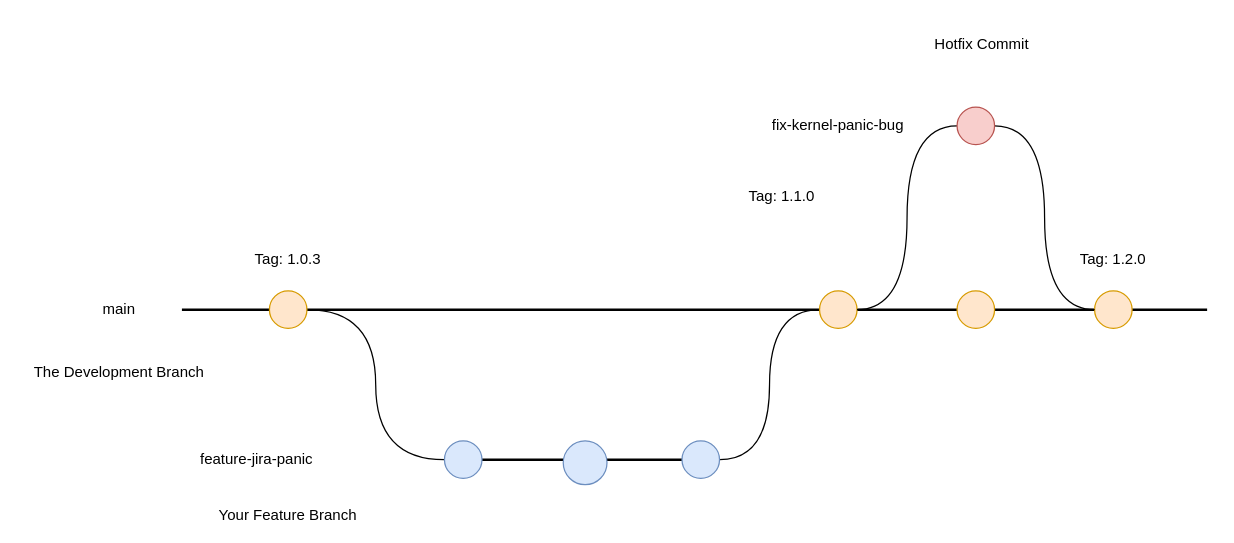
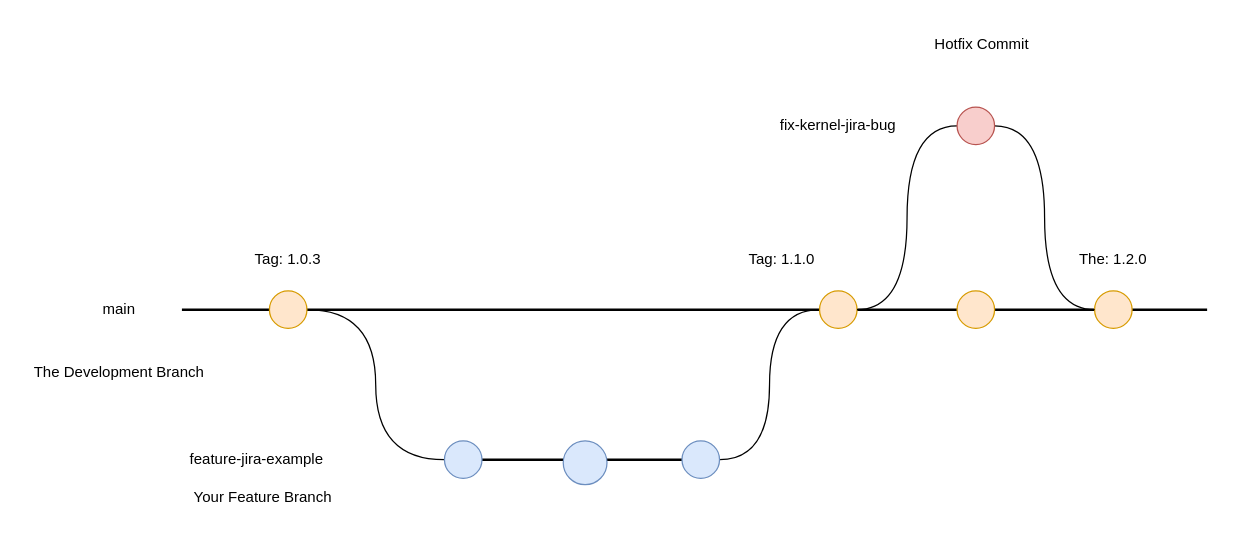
- <mxCell id="23" value="fix-kernel-panic-bug" style="text;html=1;strokeColor=none;fillColor=none;align=center;verticalAlign=middle;whiteSpace=wrap;rounded=0;" vertex="1" parent="1"><mxGeometry x="600" y="85" width="140" height="30" as="geometry" /></mxCell>
+ <mxCell id="23" value="fix-kernel-jira-bug" style="text;html=1;strokeColor=none;fillColor=none;align=center;verticalAlign=middle;whiteSpace=wrap;rounded=0;" vertex="1" parent="1"><mxGeometry x="600" y="85" width="140" height="30" as="geometry" /></mxCell>
- <mxCell id="14" value="Tag: 1.1.0" style="text;html=1;strokeColor=none;fillColor=none;align=center;verticalAlign=middle;whiteSpace=wrap;rounded=0;" vertex="1" parent="1"><mxGeometry x="595" y="142" width="60" height="30" as="geometry" /></mxCell>
+ <mxCell id="14" value="Tag: 1.1.0" style="text;html=1;strokeColor=none;fillColor=none;align=center;verticalAlign=middle;whiteSpace=wrap;rounded=0;" vertex="1" parent="1"><mxGeometry x="595" y="192" width="60" height="30" as="geometry" /></mxCell>
- <mxCell id="19" value="Tag: 1.2.0" style="text;html=1;strokeColor=none;fillColor=none;align=center;verticalAlign=middle;whiteSpace=wrap;rounded=0;" vertex="1" parent="1"><mxGeometry x="860" y="192" width="60" height="30" as="geometry" /></mxCell>
+ <mxCell id="19" value="The: 1.2.0" style="text;html=1;strokeColor=none;fillColor=none;align=center;verticalAlign=middle;whiteSpace=wrap;rounded=0;" vertex="1" parent="1"><mxGeometry x="860" y="192" width="60" height="30" as="geometry" /></mxCell>
- <mxCell id="15" value="feature-jira-panic" style="text;html=1;strokeColor=none;fillColor=none;align=center;verticalAlign=middle;whiteSpace=wrap;rounded=0;" vertex="1" parent="1"><mxGeometry x="135" y="352" width="140" height="30" as="geometry" /></mxCell>
+ <mxCell id="15" value="feature-jira-example" style="text;html=1;strokeColor=none;fillColor=none;align=center;verticalAlign=middle;whiteSpace=wrap;rounded=0;" vertex="1" parent="1"><mxGeometry x="135" y="352" width="140" height="30" as="geometry" /></mxCell>
- <mxCell id="16" value="Your Feature Branch" style="text;html=1;strokeColor=none;fillColor=none;align=center;verticalAlign=middle;whiteSpace=wrap;rounded=0;" vertex="1" parent="1"><mxGeometry x="155" y="397" width="150" height="30" as="geometry" /></mxCell>
+ <mxCell id="16" value="Your Feature Branch" style="text;html=1;strokeColor=none;fillColor=none;align=center;verticalAlign=middle;whiteSpace=wrap;rounded=0;" vertex="1" parent="1"><mxGeometry x="135" y="382" width="150" height="30" as="geometry" /></mxCell>
